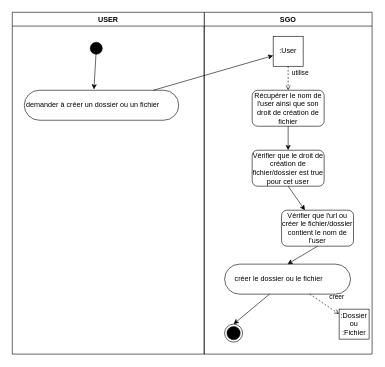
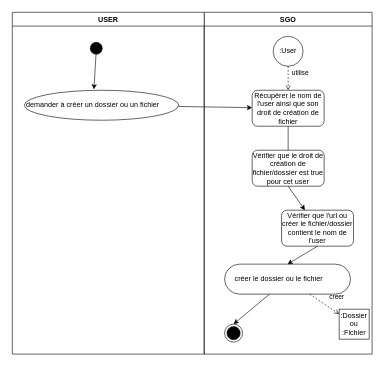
- <mxCell id="4" value=":User" style="whiteSpace=wrap;html=1;aspect=fixed;" parent="2" vertex="1"><mxGeometry x="115" y="40" width="50" height="50" as="geometry" /></mxCell>
+ <mxCell id="4" value=":User" style="ellipse;whiteSpace=wrap;html=1;aspect=fixed;" parent="2" vertex="1"><mxGeometry x="115" y="40" width="50" height="50" as="geometry" /></mxCell>
- <mxCell id="20" value="" style="endArrow=classic;html=1;rounded=0;" parent="1" source="19" target="4" edge="1"><mxGeometry width="50" height="50" relative="1" as="geometry"><mxPoint x="380" y="200" as="sourcePoint" /><mxPoint x="430" y="150" as="targetPoint" /></mxGeometry></mxCell>
+ <mxCell id="20" value="" style="endArrow=classic;html=1;rounded=0;" parent="1" source="19" target="5" edge="1"><mxGeometry width="50" height="50" relative="1" as="geometry"><mxPoint x="380" y="200" as="sourcePoint" /><mxPoint x="430" y="150" as="targetPoint" /></mxGeometry></mxCell>
- <mxCell id="19" value="demander à créer un dossier ou un fichier" style="html=1;align=center;verticalAlign=top;rounded=1;absoluteArcSize=1;arcSize=50;dashed=0;spacingTop=10;spacingRight=30;" parent="16" vertex="1"><mxGeometry x="20" y="130" width="257.5" height="50" as="geometry" /></mxCell>
+ <mxCell id="19" value="demander à créer un dossier ou un fichier" style="ellipse;html=1;align=center;verticalAlign=top;absoluteArcSize=1;arcSize=50;dashed=0;spacingTop=10;spacingRight=30;" parent="16" vertex="1"><mxGeometry x="20" y="130" width="257.5" height="50" as="geometry" /></mxCell>
- <mxCell id="13" value="" style="endArrow=classic;html=1;rounded=0;entryX=0.5;entryY=0;entryDx=0;entryDy=0;" edge="1" parent="2" source="5" target="12"><mxGeometry width="50" height="50" relative="1" as="geometry"><mxPoint y="310" as="sourcePoint" /><mxPoint x="50" y="260" as="targetPoint" /></mxGeometry></mxCell>
+ <mxCell id="13" value="" style="endArrow=none;html=1;rounded=0;entryX=0.5;entryY=0;entryDx=0;entryDy=0;" edge="1" parent="2" source="5" target="12"><mxGeometry width="50" height="50" relative="1" as="geometry"><mxPoint y="310" as="sourcePoint" /><mxPoint x="50" y="260" as="targetPoint" /></mxGeometry></mxCell>
